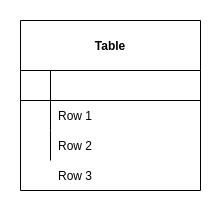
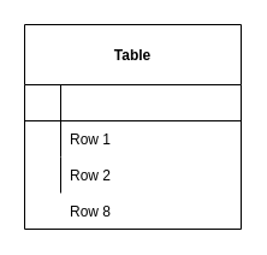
- <mxCell id="12" value="Row 3" style="shape=partialRectangle;connectable=0;fillColor=none;top=0;left=0;bottom=0;right=0;align=left;spacingLeft=6;overflow=hidden;" vertex="1" parent="10"><mxGeometry x="30" width="150" height="30" as="geometry" /></mxCell>
+ <mxCell id="12" value="Row 8" style="shape=partialRectangle;connectable=0;fillColor=none;top=0;left=0;bottom=0;right=0;align=left;spacingLeft=6;overflow=hidden;" vertex="1" parent="10"><mxGeometry x="30" width="150" height="30" as="geometry" /></mxCell>
